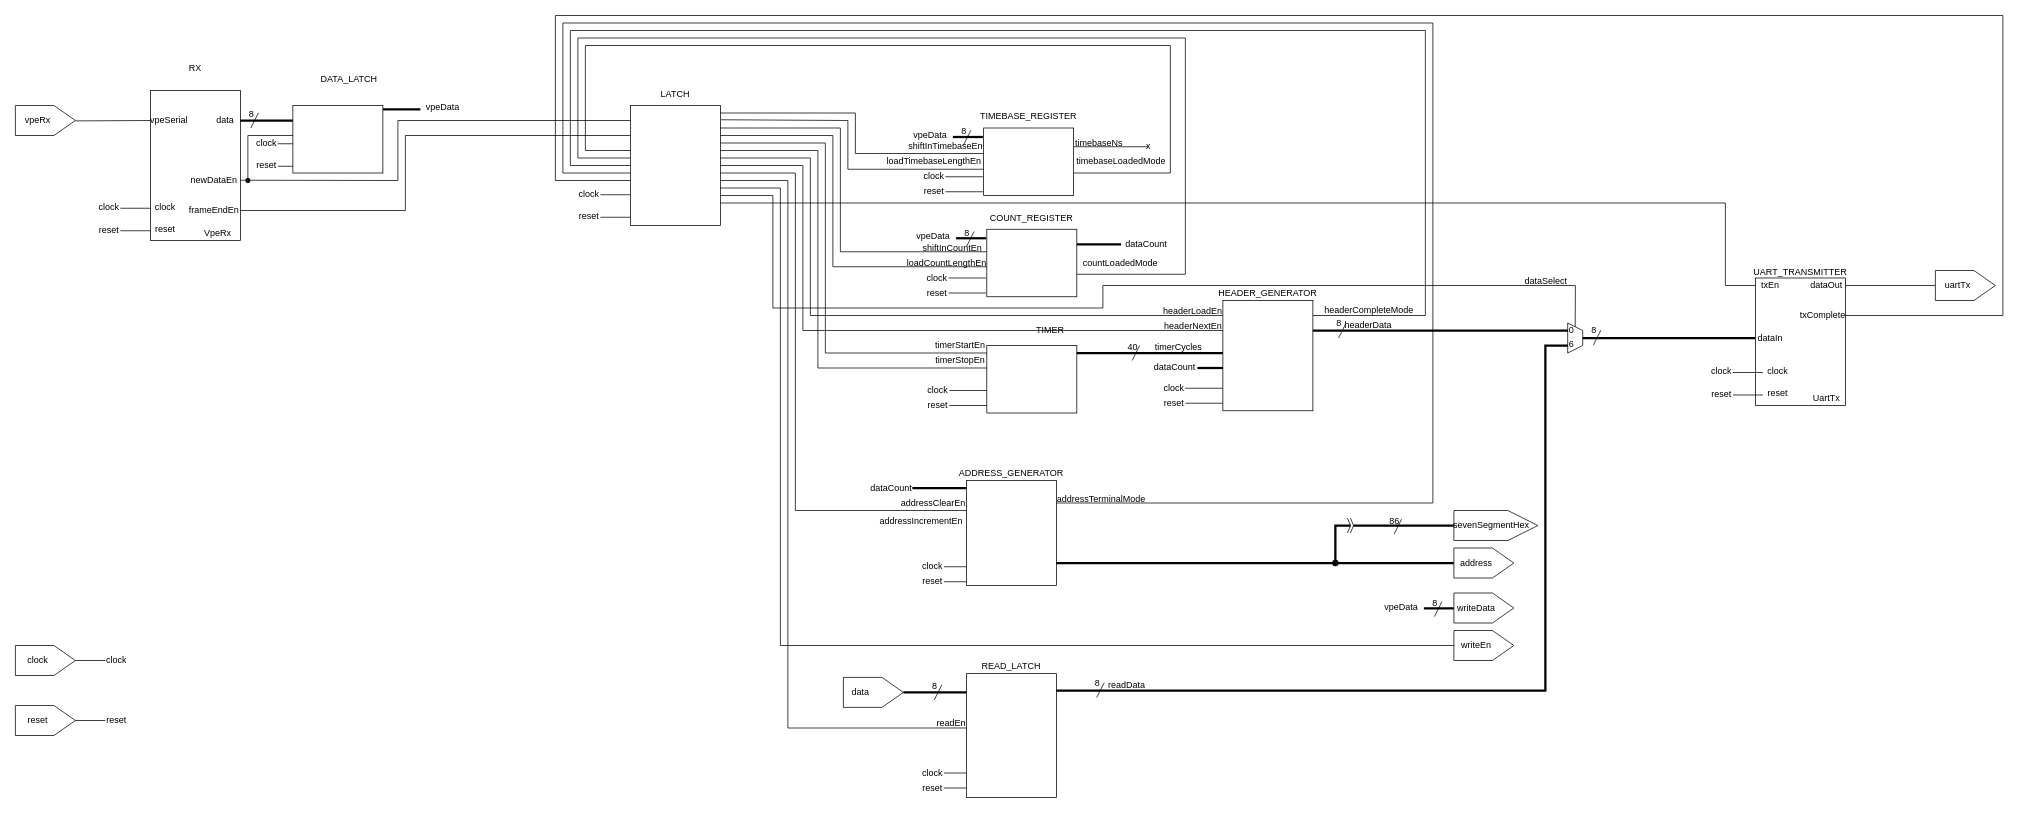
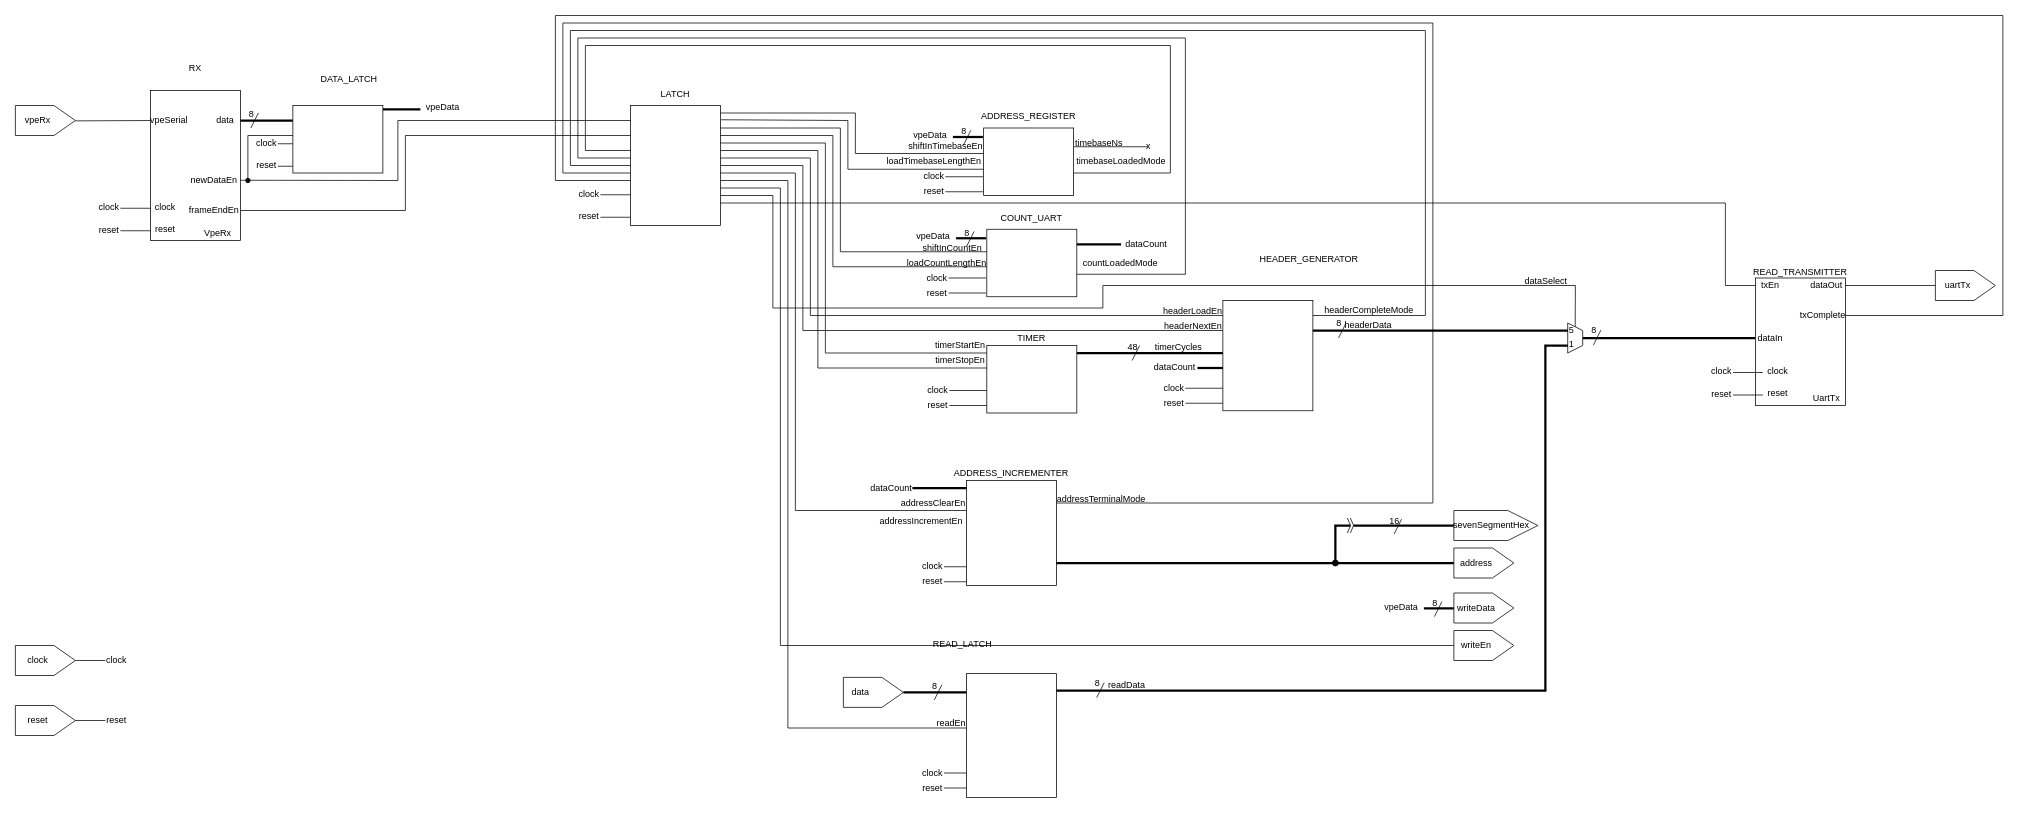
- <mxCell id="35" value="TIMEBASE_REGISTER" style="text;html=1;align=center;verticalAlign=middle;whiteSpace=wrap;rounded=0;" vertex="1" parent="1"><mxGeometry x="1308" width="126" height="30" as="geometry" y="140" /></mxCell>
+ <mxCell id="35" value="ADDRESS_REGISTER" style="text;html=1;align=center;verticalAlign=middle;whiteSpace=wrap;rounded=0;" vertex="1" parent="1"><mxGeometry x="1308" width="126" height="30" as="geometry" y="140" /></mxCell>
- <mxCell id="45" value="COUNT_REGISTER" style="text;html=1;align=center;verticalAlign=middle;whiteSpace=wrap;rounded=0;" vertex="1" parent="1"><mxGeometry x="1312.25" y="275" width="126" height="30" as="geometry" /></mxCell>
+ <mxCell id="45" value="COUNT_UART" style="text;html=1;align=center;verticalAlign=middle;whiteSpace=wrap;rounded=0;" vertex="1" parent="1"><mxGeometry x="1312.25" y="275" width="126" height="30" as="geometry" /></mxCell>
- <mxCell id="163" value="UART_TRANSMITTER" style="text;html=1;align=center;verticalAlign=middle;whiteSpace=wrap;rounded=0;" vertex="1" parent="1"><mxGeometry x="2335" y="353" width="130" height="17" as="geometry" /></mxCell>
+ <mxCell id="163" value="READ_TRANSMITTER" style="text;html=1;align=center;verticalAlign=middle;whiteSpace=wrap;rounded=0;" vertex="1" parent="1"><mxGeometry x="2335" y="353" width="130" height="17" as="geometry" /></mxCell>
- <mxCell id="97" value="HEADER_GENERATOR" style="text;html=1;align=center;verticalAlign=middle;whiteSpace=wrap;rounded=0;" vertex="1" parent="1"><mxGeometry x="1620" y="380" width="140" height="20" as="geometry" /></mxCell>
+ <mxCell id="97" value="HEADER_GENERATOR" style="text;html=1;align=center;verticalAlign=middle;whiteSpace=wrap;rounded=0;" vertex="1" parent="1"><mxGeometry x="1675" y="335" width="140" height="20" as="geometry" /></mxCell>
- <mxCell id="81" value="TIMER" style="text;html=1;align=center;verticalAlign=middle;whiteSpace=wrap;rounded=0;" vertex="1" parent="1"><mxGeometry x="1375.25" y="430" width="50" height="20" as="geometry" /></mxCell>
+ <mxCell id="81" value="TIMER" style="text;html=1;align=center;verticalAlign=middle;whiteSpace=wrap;rounded=0;" vertex="1" parent="1"><mxGeometry x="1350.25" y="440" width="50" height="20" as="geometry" /></mxCell>
- <mxCell id="155" value="0" style="text;html=1;align=center;verticalAlign=middle;whiteSpace=wrap;rounded=0;" vertex="1" parent="1"><mxGeometry x="2089.75" y="435" width="10" height="10" as="geometry" /></mxCell>
+ <mxCell id="155" value="5" style="text;html=1;align=center;verticalAlign=middle;whiteSpace=wrap;rounded=0;" vertex="1" parent="1"><mxGeometry x="2089.75" y="435" width="10" height="10" as="geometry" /></mxCell>
- <mxCell id="156" value="6" style="text;html=1;align=center;verticalAlign=middle;whiteSpace=wrap;rounded=0;" vertex="1" parent="1"><mxGeometry x="2089.75" y="452.5" width="10" height="10" as="geometry" /></mxCell>
+ <mxCell id="156" value="1" style="text;html=1;align=center;verticalAlign=middle;whiteSpace=wrap;rounded=0;" vertex="1" parent="1"><mxGeometry x="2089.75" y="452.5" width="10" height="10" as="geometry" /></mxCell>
- <mxCell id="92" value="40" style="text;html=1;align=center;verticalAlign=middle;whiteSpace=wrap;rounded=0;" vertex="1" parent="1"><mxGeometry x="1505" y="457" width="10" height="10" as="geometry" /></mxCell>
+ <mxCell id="92" value="48" style="text;html=1;align=center;verticalAlign=middle;whiteSpace=wrap;rounded=0;" vertex="1" parent="1"><mxGeometry x="1505" y="457" width="10" height="10" as="geometry" /></mxCell>
- <mxCell id="113" value="ADDRESS_GENERATOR" style="text;html=1;align=center;verticalAlign=middle;whiteSpace=wrap;rounded=0;" vertex="1" parent="1"><mxGeometry x="1288" y="620" width="120" height="20" as="geometry" /></mxCell>
+ <mxCell id="113" value="ADDRESS_INCREMENTER" style="text;html=1;align=center;verticalAlign=middle;whiteSpace=wrap;rounded=0;" vertex="1" parent="1"><mxGeometry x="1288" y="620" width="120" height="20" as="geometry" /></mxCell>
- <mxCell id="173" value="86" style="text;html=1;align=center;verticalAlign=middle;whiteSpace=wrap;rounded=0;" vertex="1" parent="1"><mxGeometry x="1854.25" y="688.5" width="10" height="10" as="geometry" /></mxCell>
+ <mxCell id="173" value="16" style="text;html=1;align=center;verticalAlign=middle;whiteSpace=wrap;rounded=0;" vertex="1" parent="1"><mxGeometry x="1854.25" y="688.5" width="10" height="10" as="geometry" /></mxCell>
- <mxCell id="136" value="READ_LATCH" style="text;html=1;align=center;verticalAlign=middle;whiteSpace=wrap;rounded=0;" vertex="1" parent="1"><mxGeometry x="1288" y="877.5" width="120" height="20" as="geometry" /></mxCell>
+ <mxCell id="136" value="READ_LATCH" style="text;html=1;align=center;verticalAlign=middle;whiteSpace=wrap;rounded=0;" vertex="1" parent="1"><mxGeometry x="1223" y="847.5" width="120" height="20" as="geometry" /></mxCell>
